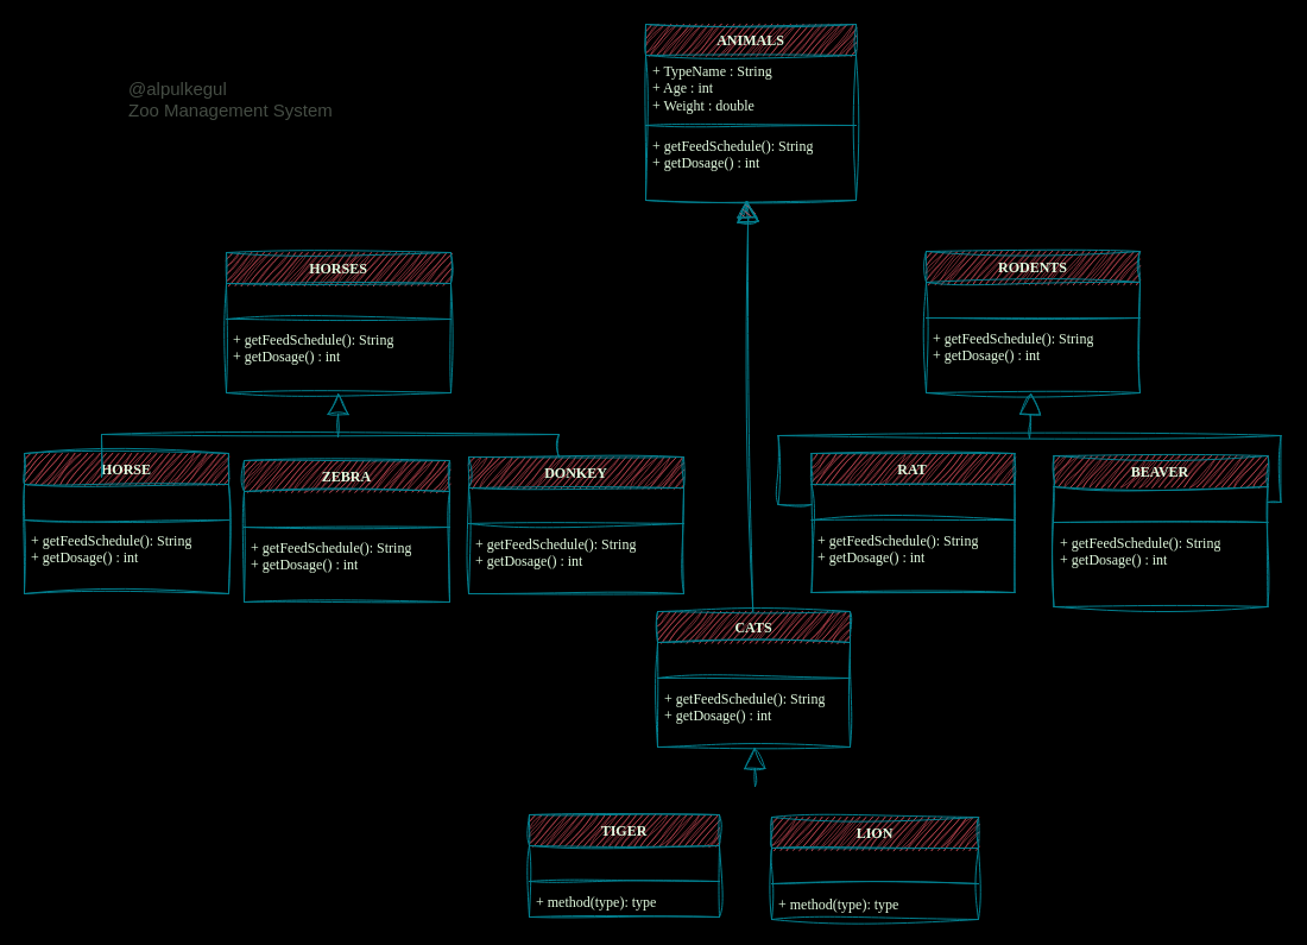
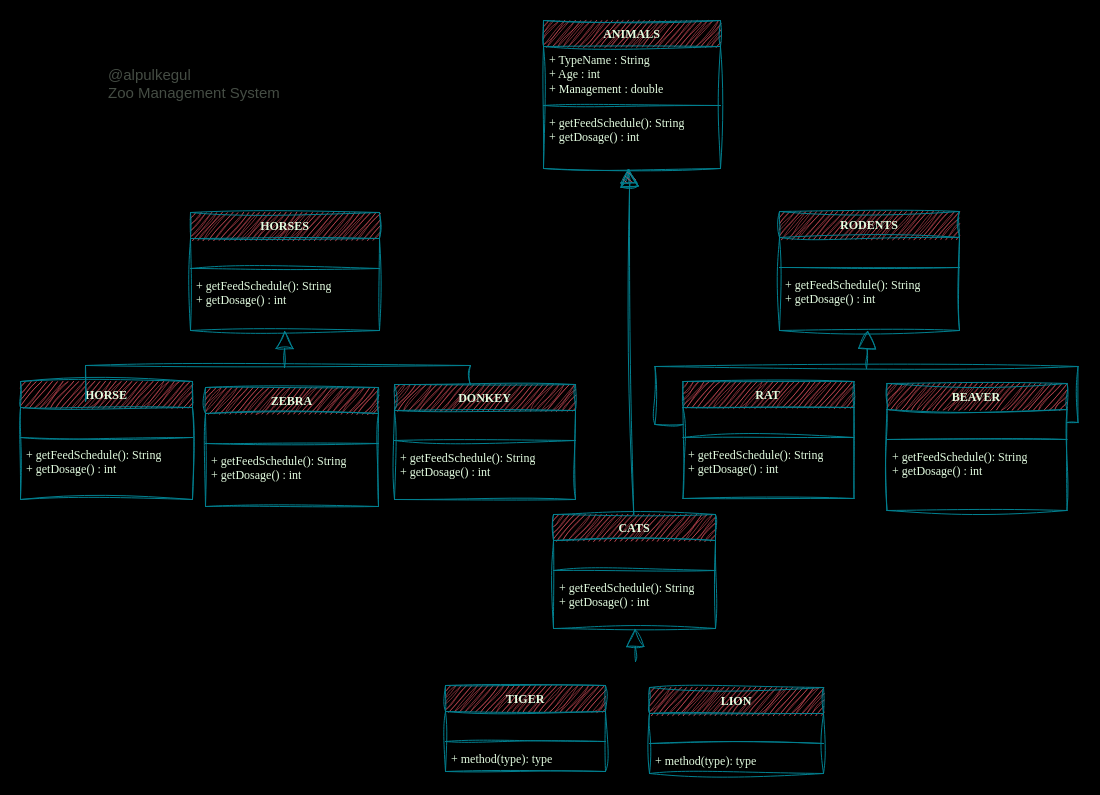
- <mxCell id="4" value="+ TypeName : String&lt;div&gt;+ Age : int&lt;/div&gt;&lt;div&gt;+ Weight : double&lt;/div&gt;" style="text;strokeColor=none;fillColor=none;align=left;verticalAlign=top;spacingLeft=4;spacingRight=4;overflow=hidden;rotatable=0;points=[[0,0.5],[1,0.5]];portConstraint=eastwest;whiteSpace=wrap;html=1;fontFamily=Architects Daughter;fontSource=https%3A%2F%2Ffonts.googleapis.com%2Fcss%3Ffamily%3DArchitects%2BDaughter;labelBackgroundColor=none;fontColor=#E4FDE1;" vertex="1" parent="3"><mxGeometry y="26" width="177" height="55" as="geometry" /></mxCell>
+ <mxCell id="4" value="+ TypeName : String&lt;div&gt;+ Age : int&lt;/div&gt;&lt;div&gt;+ Management : double&lt;/div&gt;" style="text;strokeColor=none;fillColor=none;align=left;verticalAlign=top;spacingLeft=4;spacingRight=4;overflow=hidden;rotatable=0;points=[[0,0.5],[1,0.5]];portConstraint=eastwest;whiteSpace=wrap;html=1;fontFamily=Architects Daughter;fontSource=https%3A%2F%2Ffonts.googleapis.com%2Fcss%3Ffamily%3DArchitects%2BDaughter;labelBackgroundColor=none;fontColor=#E4FDE1;" vertex="1" parent="3"><mxGeometry y="26" width="177" height="55" as="geometry" /></mxCell>
